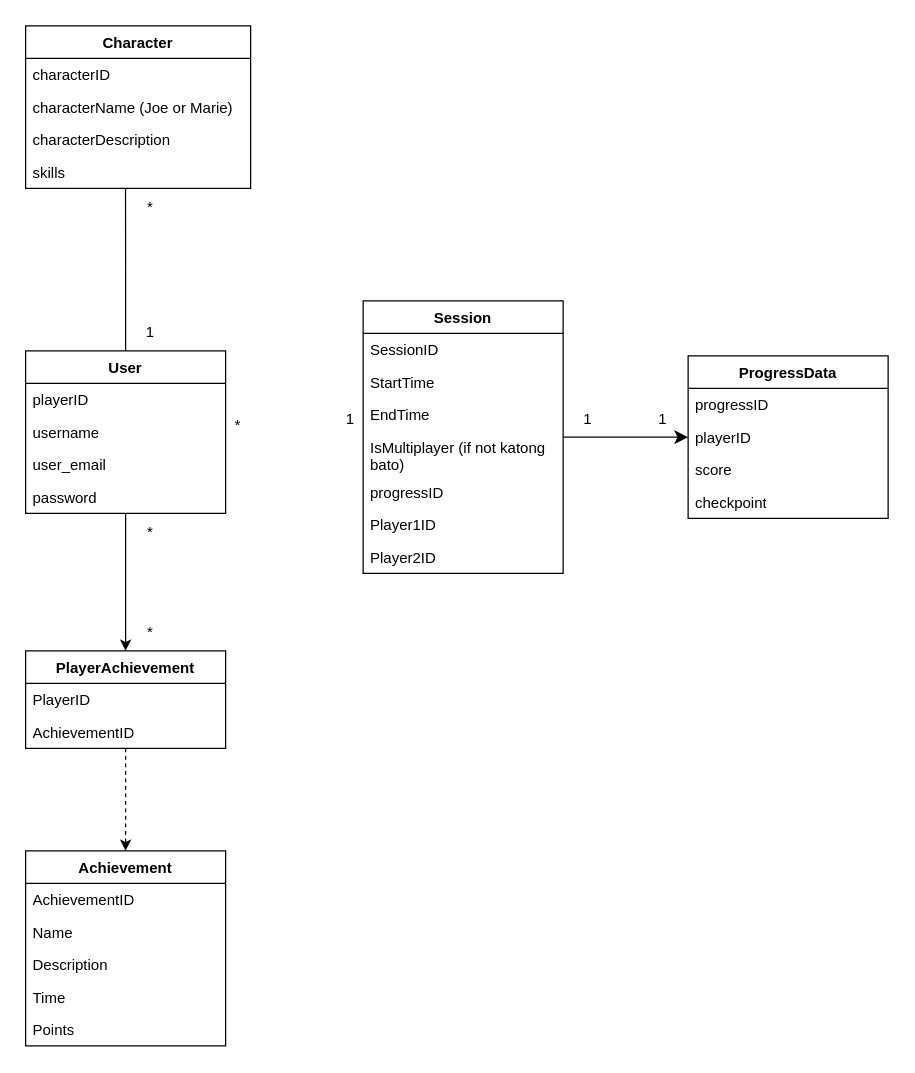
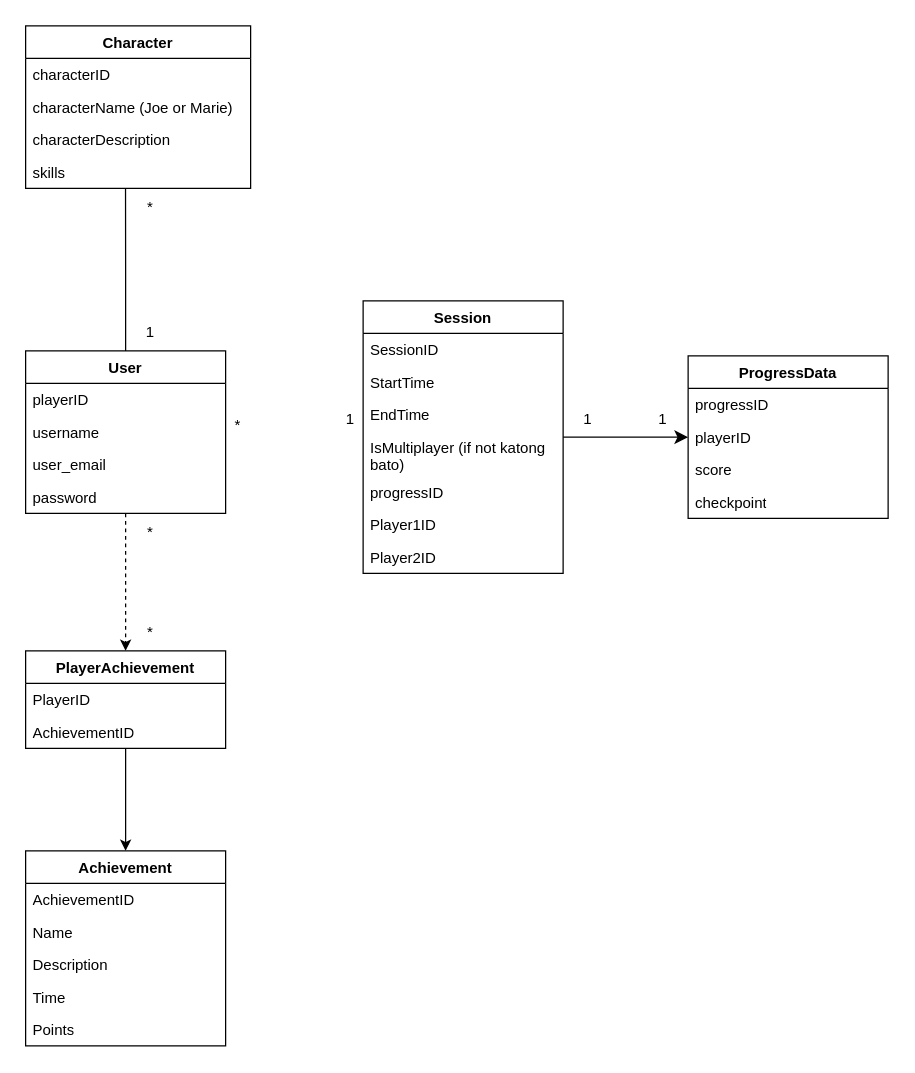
- <mxCell id="2" style="edgeStyle=orthogonalEdgeStyle;rounded=0;orthogonalLoop=1;jettySize=auto;html=1;entryX=0.5;entryY=0;entryDx=0;entryDy=0;" parent="1" source="3" target="34" edge="1"><mxGeometry relative="1" as="geometry" /></mxCell>
+ <mxCell id="2" style="edgeStyle=orthogonalEdgeStyle;rounded=0;orthogonalLoop=1;jettySize=auto;html=1;entryX=0.5;entryY=0;entryDx=0;entryDy=0;dashed=1;" parent="1" source="3" target="34" edge="1"><mxGeometry relative="1" as="geometry" /></mxCell>
- <mxCell id="33" style="edgeStyle=orthogonalEdgeStyle;rounded=0;orthogonalLoop=1;jettySize=auto;html=1;entryX=0.5;entryY=0;entryDx=0;entryDy=0;dashed=1;" parent="1" source="34" target="27" edge="1"><mxGeometry relative="1" as="geometry" /></mxCell>
+ <mxCell id="33" style="edgeStyle=orthogonalEdgeStyle;rounded=0;orthogonalLoop=1;jettySize=auto;html=1;entryX=0.5;entryY=0;entryDx=0;entryDy=0;" parent="1" source="34" target="27" edge="1"><mxGeometry relative="1" as="geometry" /></mxCell>
